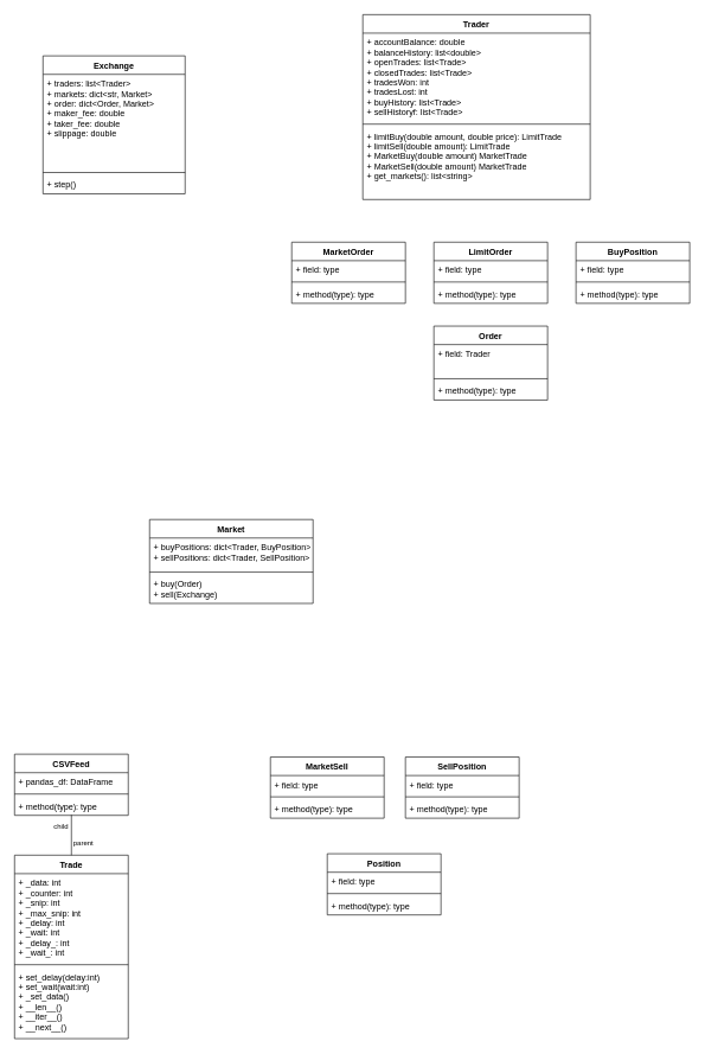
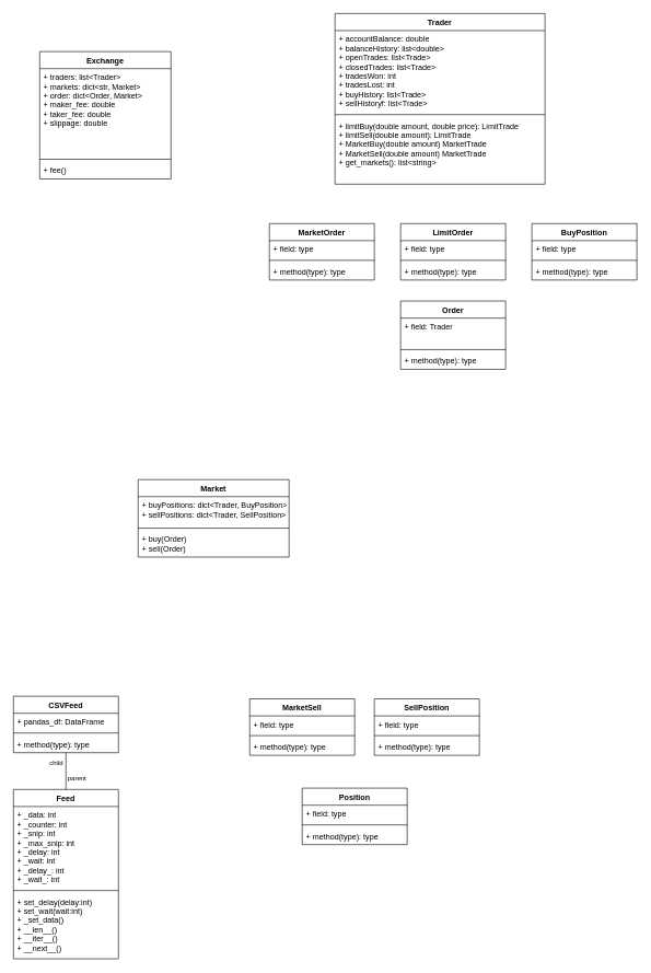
- <mxCell id="5" value="+ step()" style="text;strokeColor=none;fillColor=none;align=left;verticalAlign=top;spacingLeft=4;spacingRight=4;overflow=hidden;rotatable=0;points=[[0,0.5],[1,0.5]];portConstraint=eastwest;" parent="2" vertex="1"><mxGeometry y="168" width="200" height="26" as="geometry" /></mxCell>
+ <mxCell id="5" value="+ fee()" style="text;strokeColor=none;fillColor=none;align=left;verticalAlign=top;spacingLeft=4;spacingRight=4;overflow=hidden;rotatable=0;points=[[0,0.5],[1,0.5]];portConstraint=eastwest;" parent="2" vertex="1"><mxGeometry y="168" width="200" height="26" as="geometry" /></mxCell>
- <mxCell id="53" value="+ buy(Order)&#10;+ sell(Exchange)" style="text;strokeColor=none;fillColor=none;align=left;verticalAlign=top;spacingLeft=4;spacingRight=4;overflow=hidden;rotatable=0;points=[[0,0.5],[1,0.5]];portConstraint=eastwest;" parent="50" vertex="1"><mxGeometry y="78" width="230" height="40" as="geometry" /></mxCell>
+ <mxCell id="53" value="+ buy(Order)&#10;+ sell(Order)" style="text;strokeColor=none;fillColor=none;align=left;verticalAlign=top;spacingLeft=4;spacingRight=4;overflow=hidden;rotatable=0;points=[[0,0.5],[1,0.5]];portConstraint=eastwest;" parent="50" vertex="1"><mxGeometry y="78" width="230" height="40" as="geometry" /></mxCell>
- <mxCell id="35" value="Trade" style="swimlane;fontStyle=1;align=center;verticalAlign=top;childLayout=stackLayout;horizontal=1;startSize=26;horizontalStack=0;resizeParent=1;resizeParentMax=0;resizeLast=0;collapsible=1;marginBottom=0;" vertex="1" parent="26"><mxGeometry x="-570" y="162" width="160" height="258" as="geometry" /></mxCell>
+ <mxCell id="35" value="Feed" style="swimlane;fontStyle=1;align=center;verticalAlign=top;childLayout=stackLayout;horizontal=1;startSize=26;horizontalStack=0;resizeParent=1;resizeParentMax=0;resizeLast=0;collapsible=1;marginBottom=0;" vertex="1" parent="26"><mxGeometry x="-570" y="162" width="160" height="258" as="geometry" /></mxCell>
